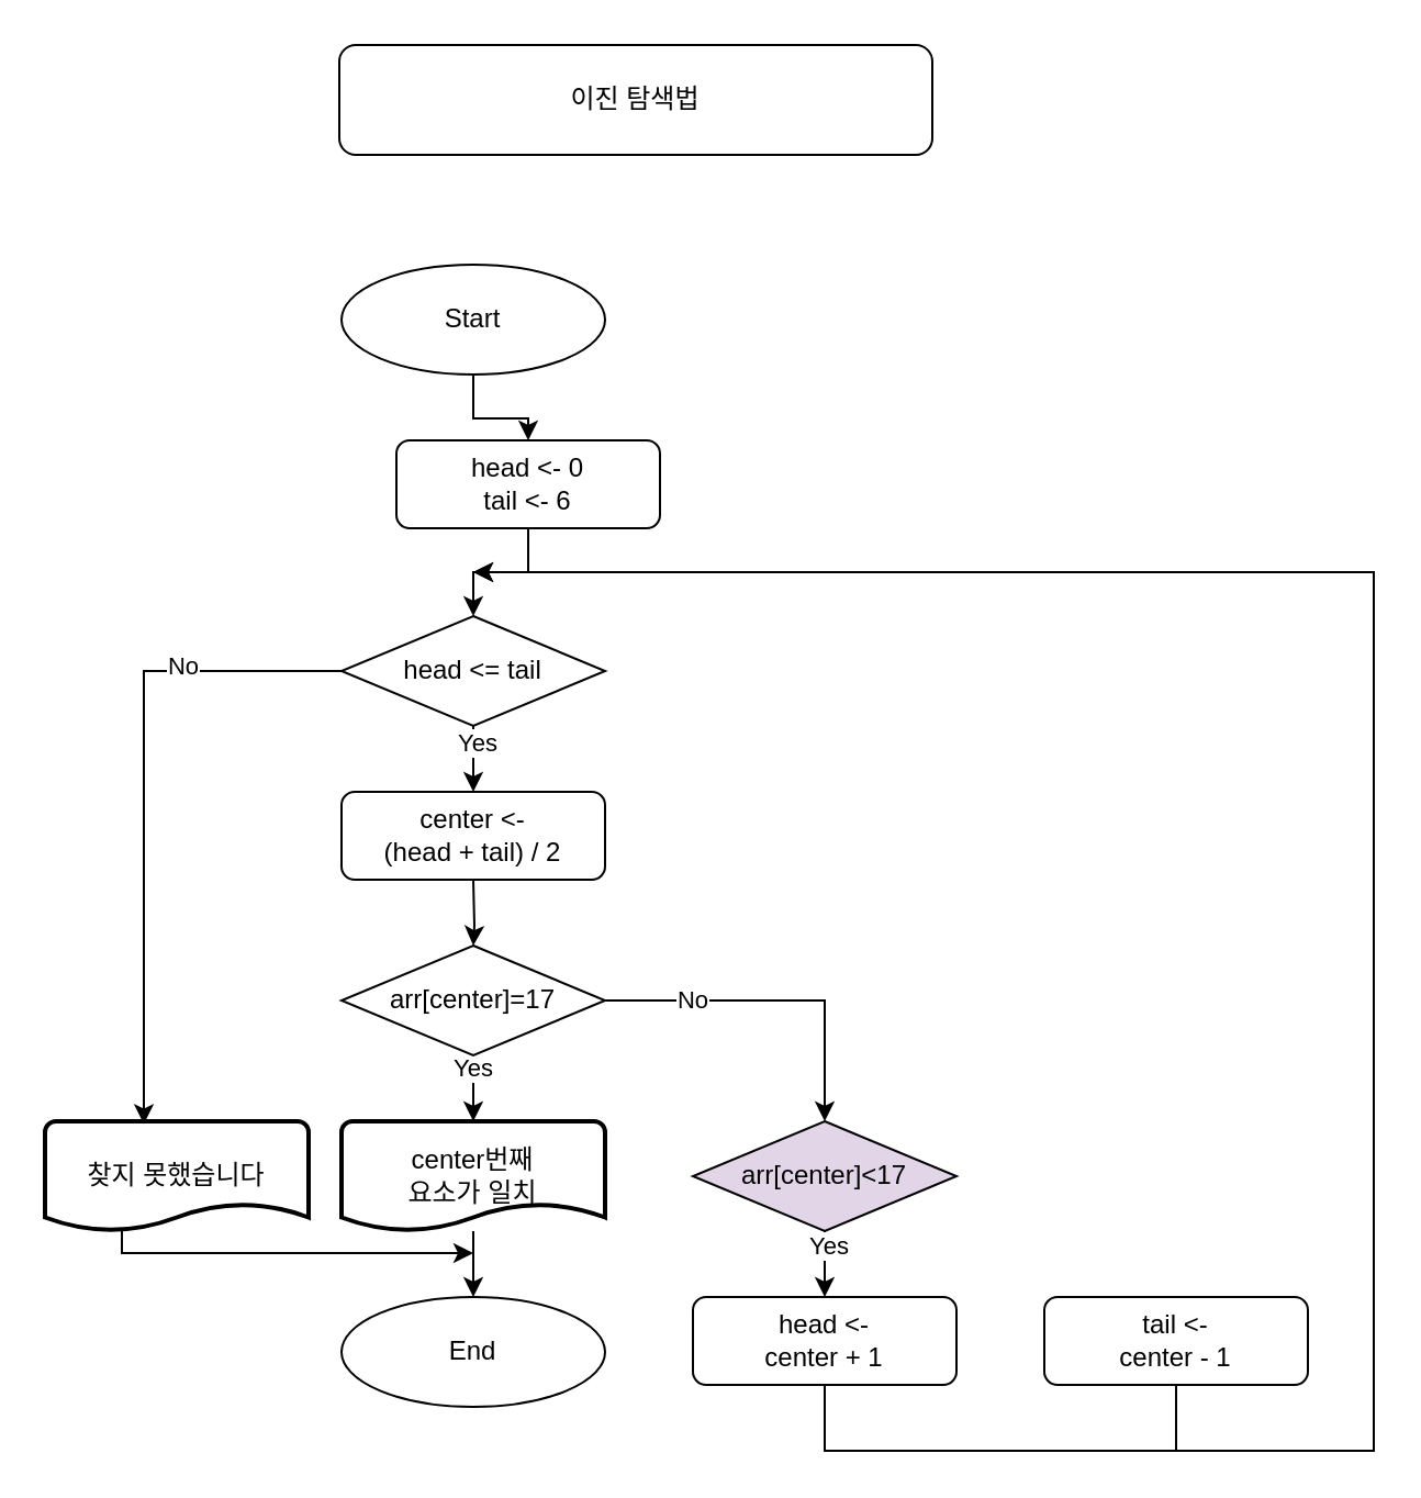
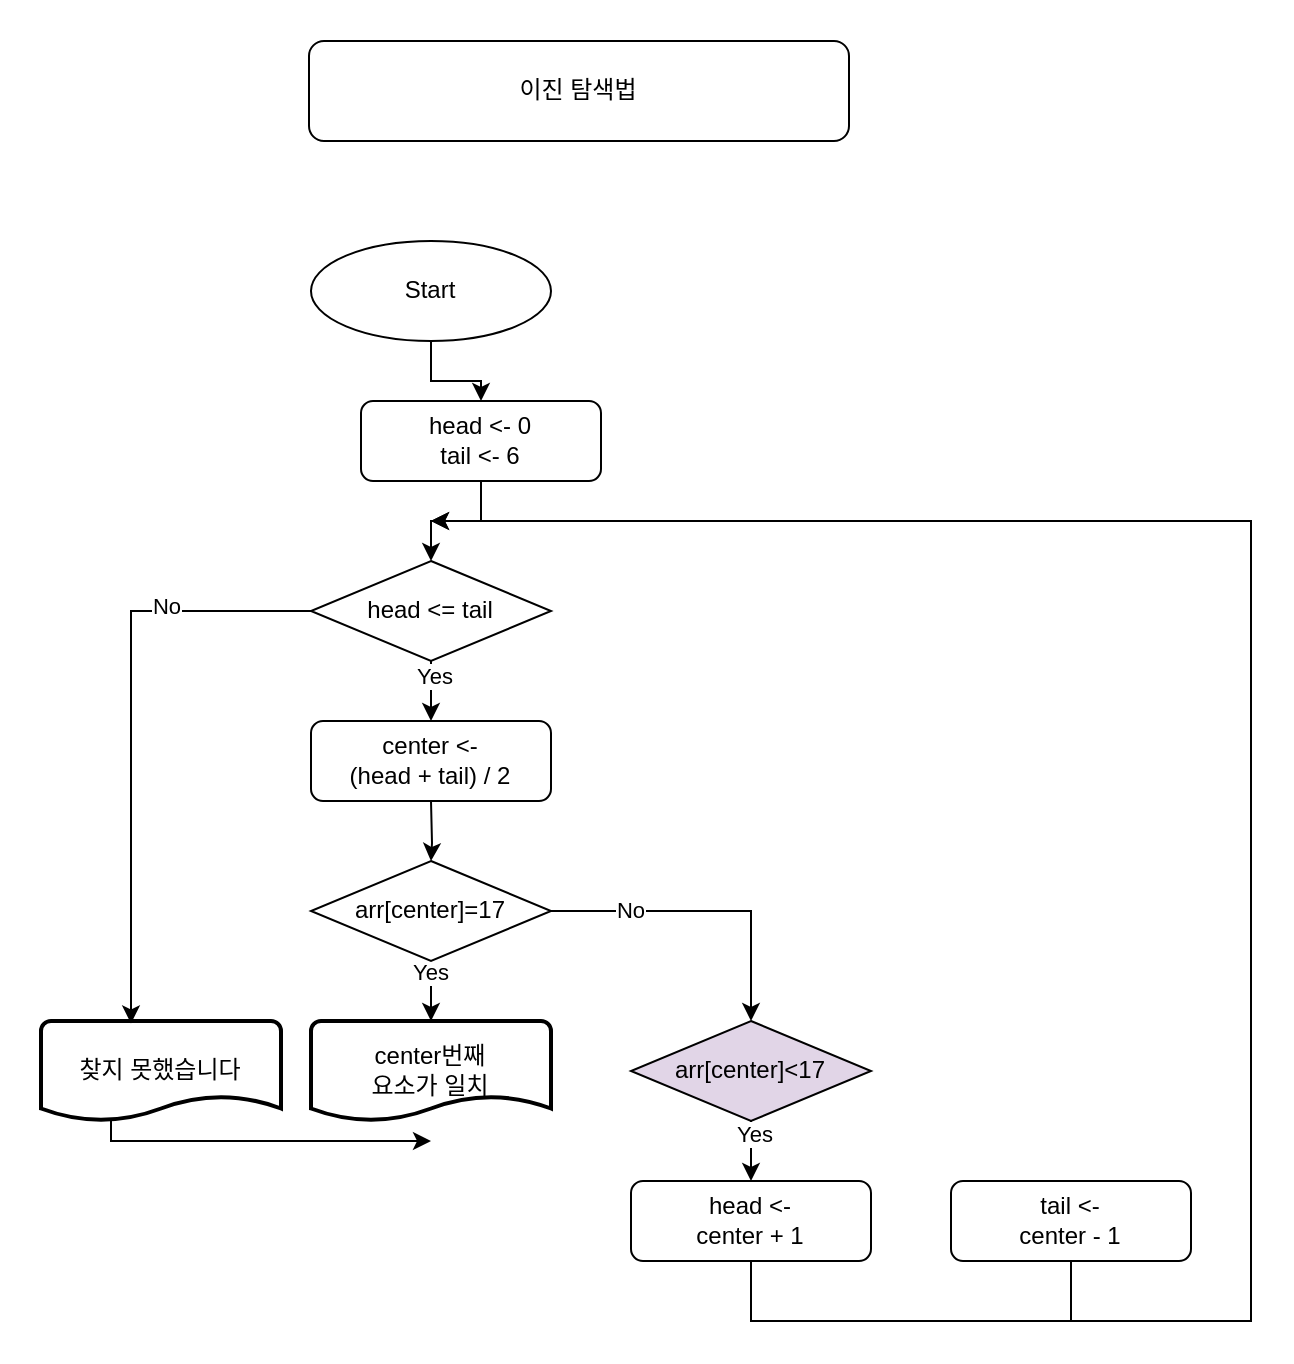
- <mxCell id="14" style="edgeStyle=orthogonalEdgeStyle;rounded=0;orthogonalLoop=1;jettySize=auto;html=1;" edge="1" parent="1" source="15" target="16"><mxGeometry relative="1" as="geometry" /></mxCell>
- <mxCell id="16" value="End" style="ellipse;whiteSpace=wrap;html=1;" vertex="1" parent="1"><mxGeometry x="155" y="590" width="120" height="50" as="geometry" /></mxCell>
